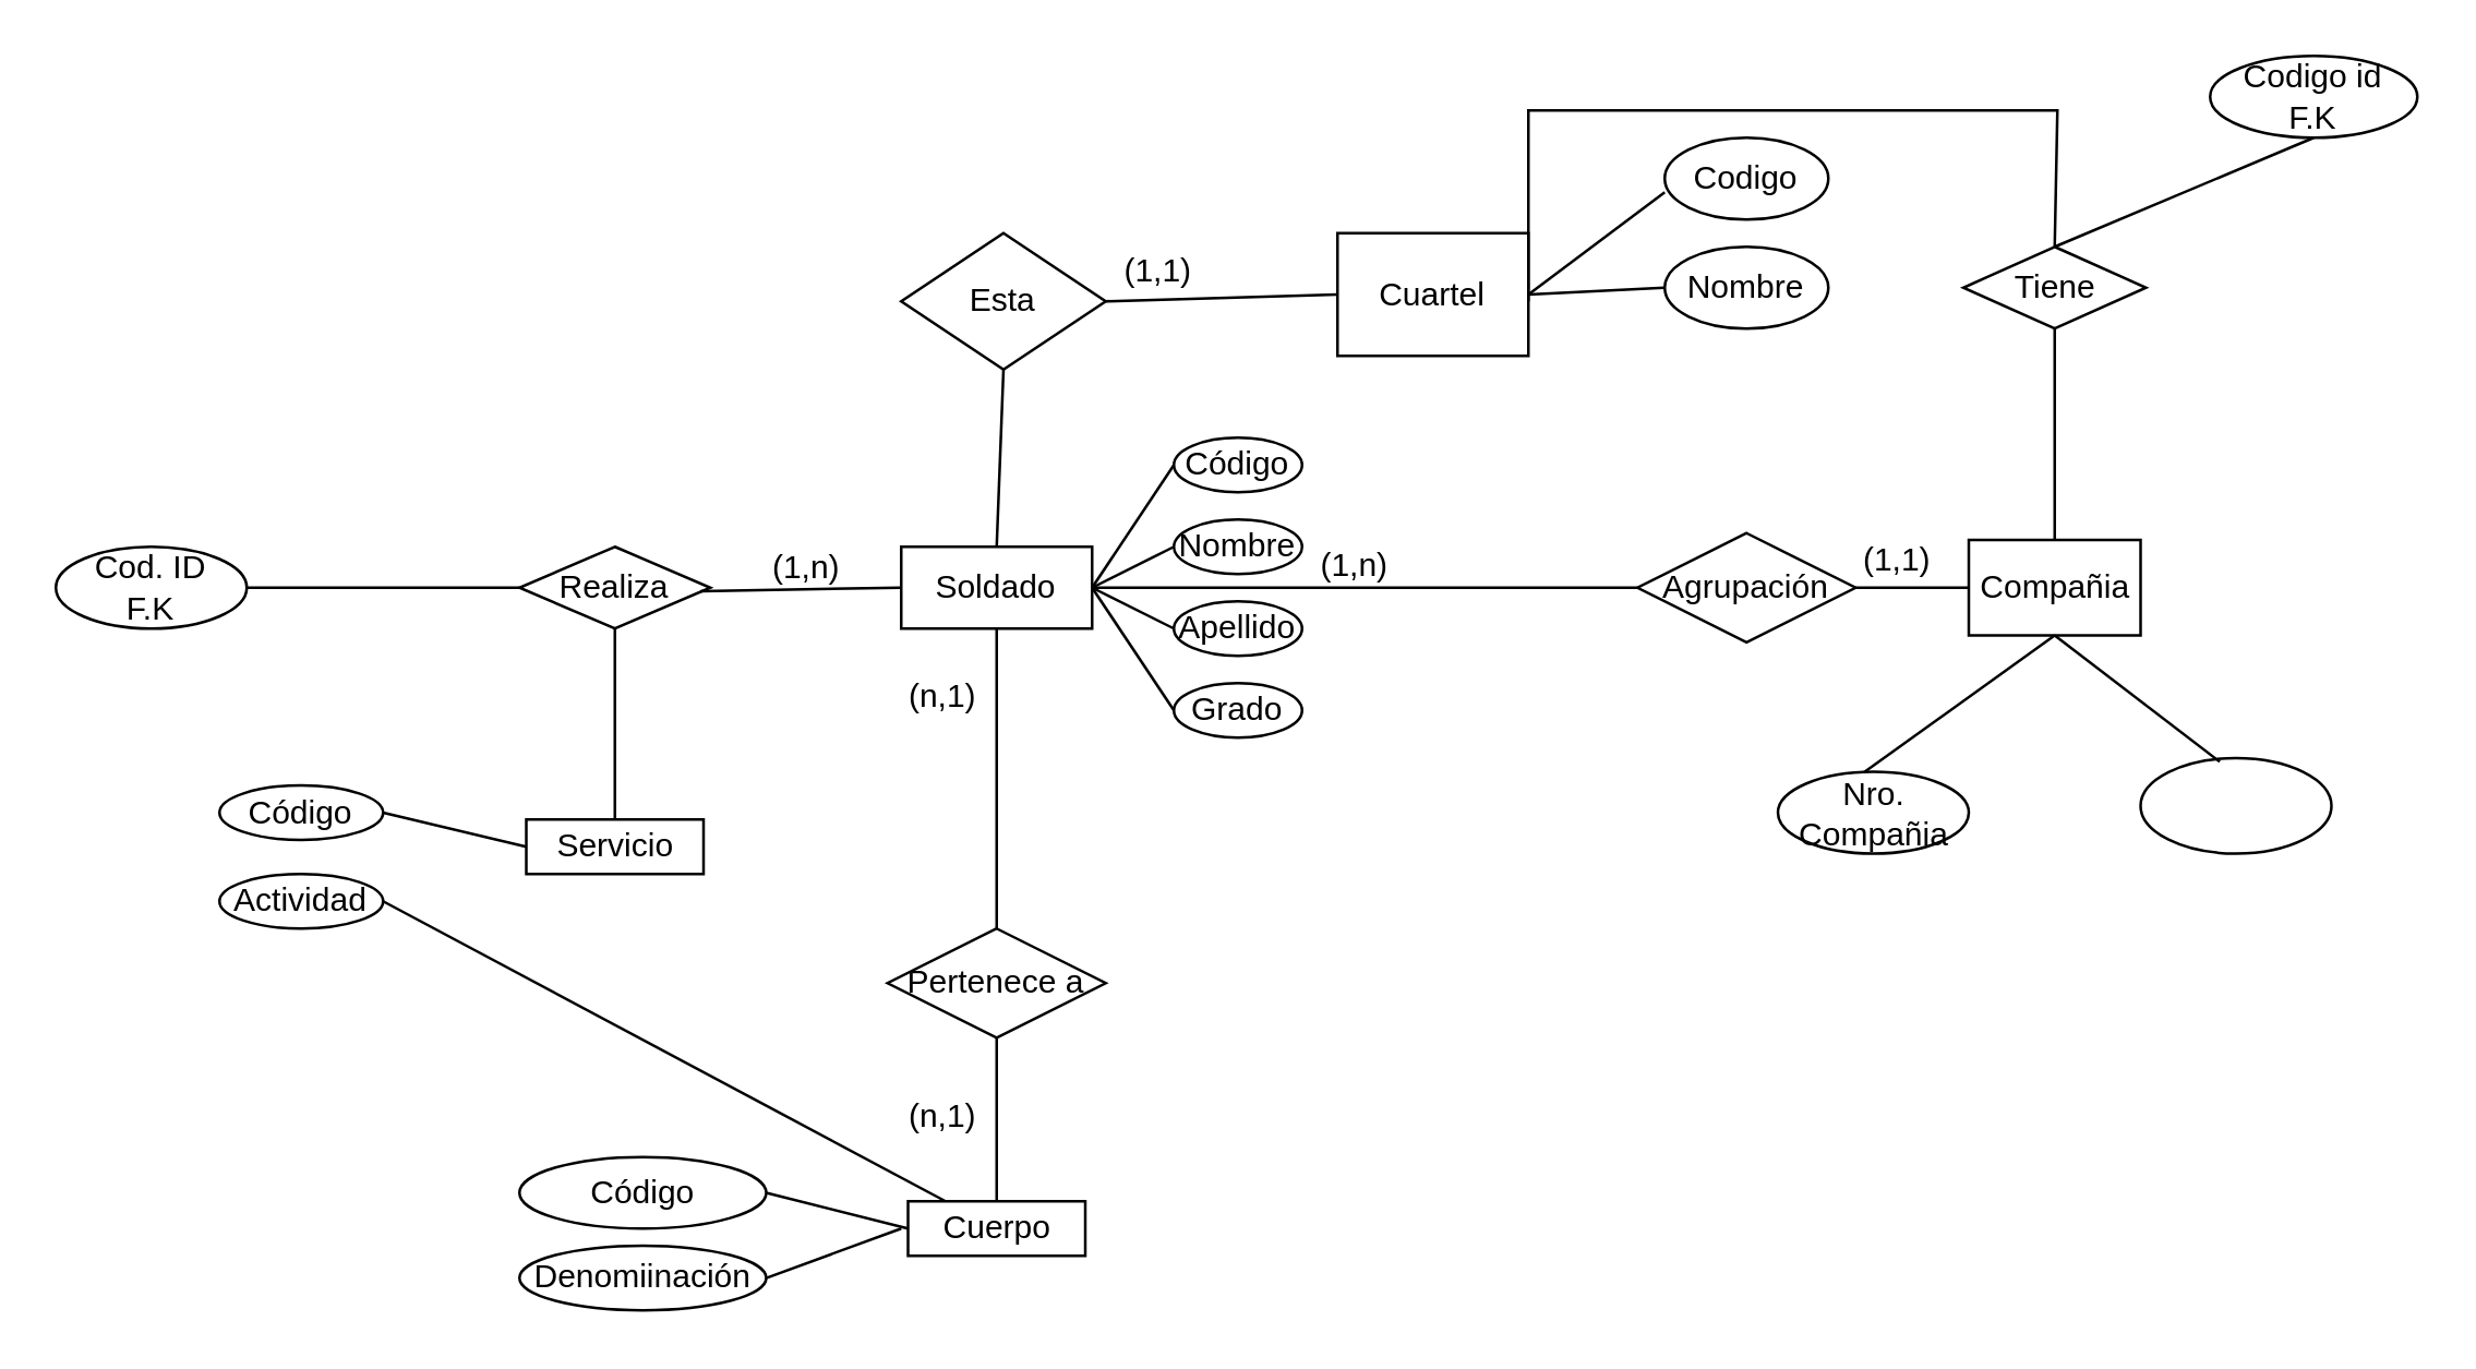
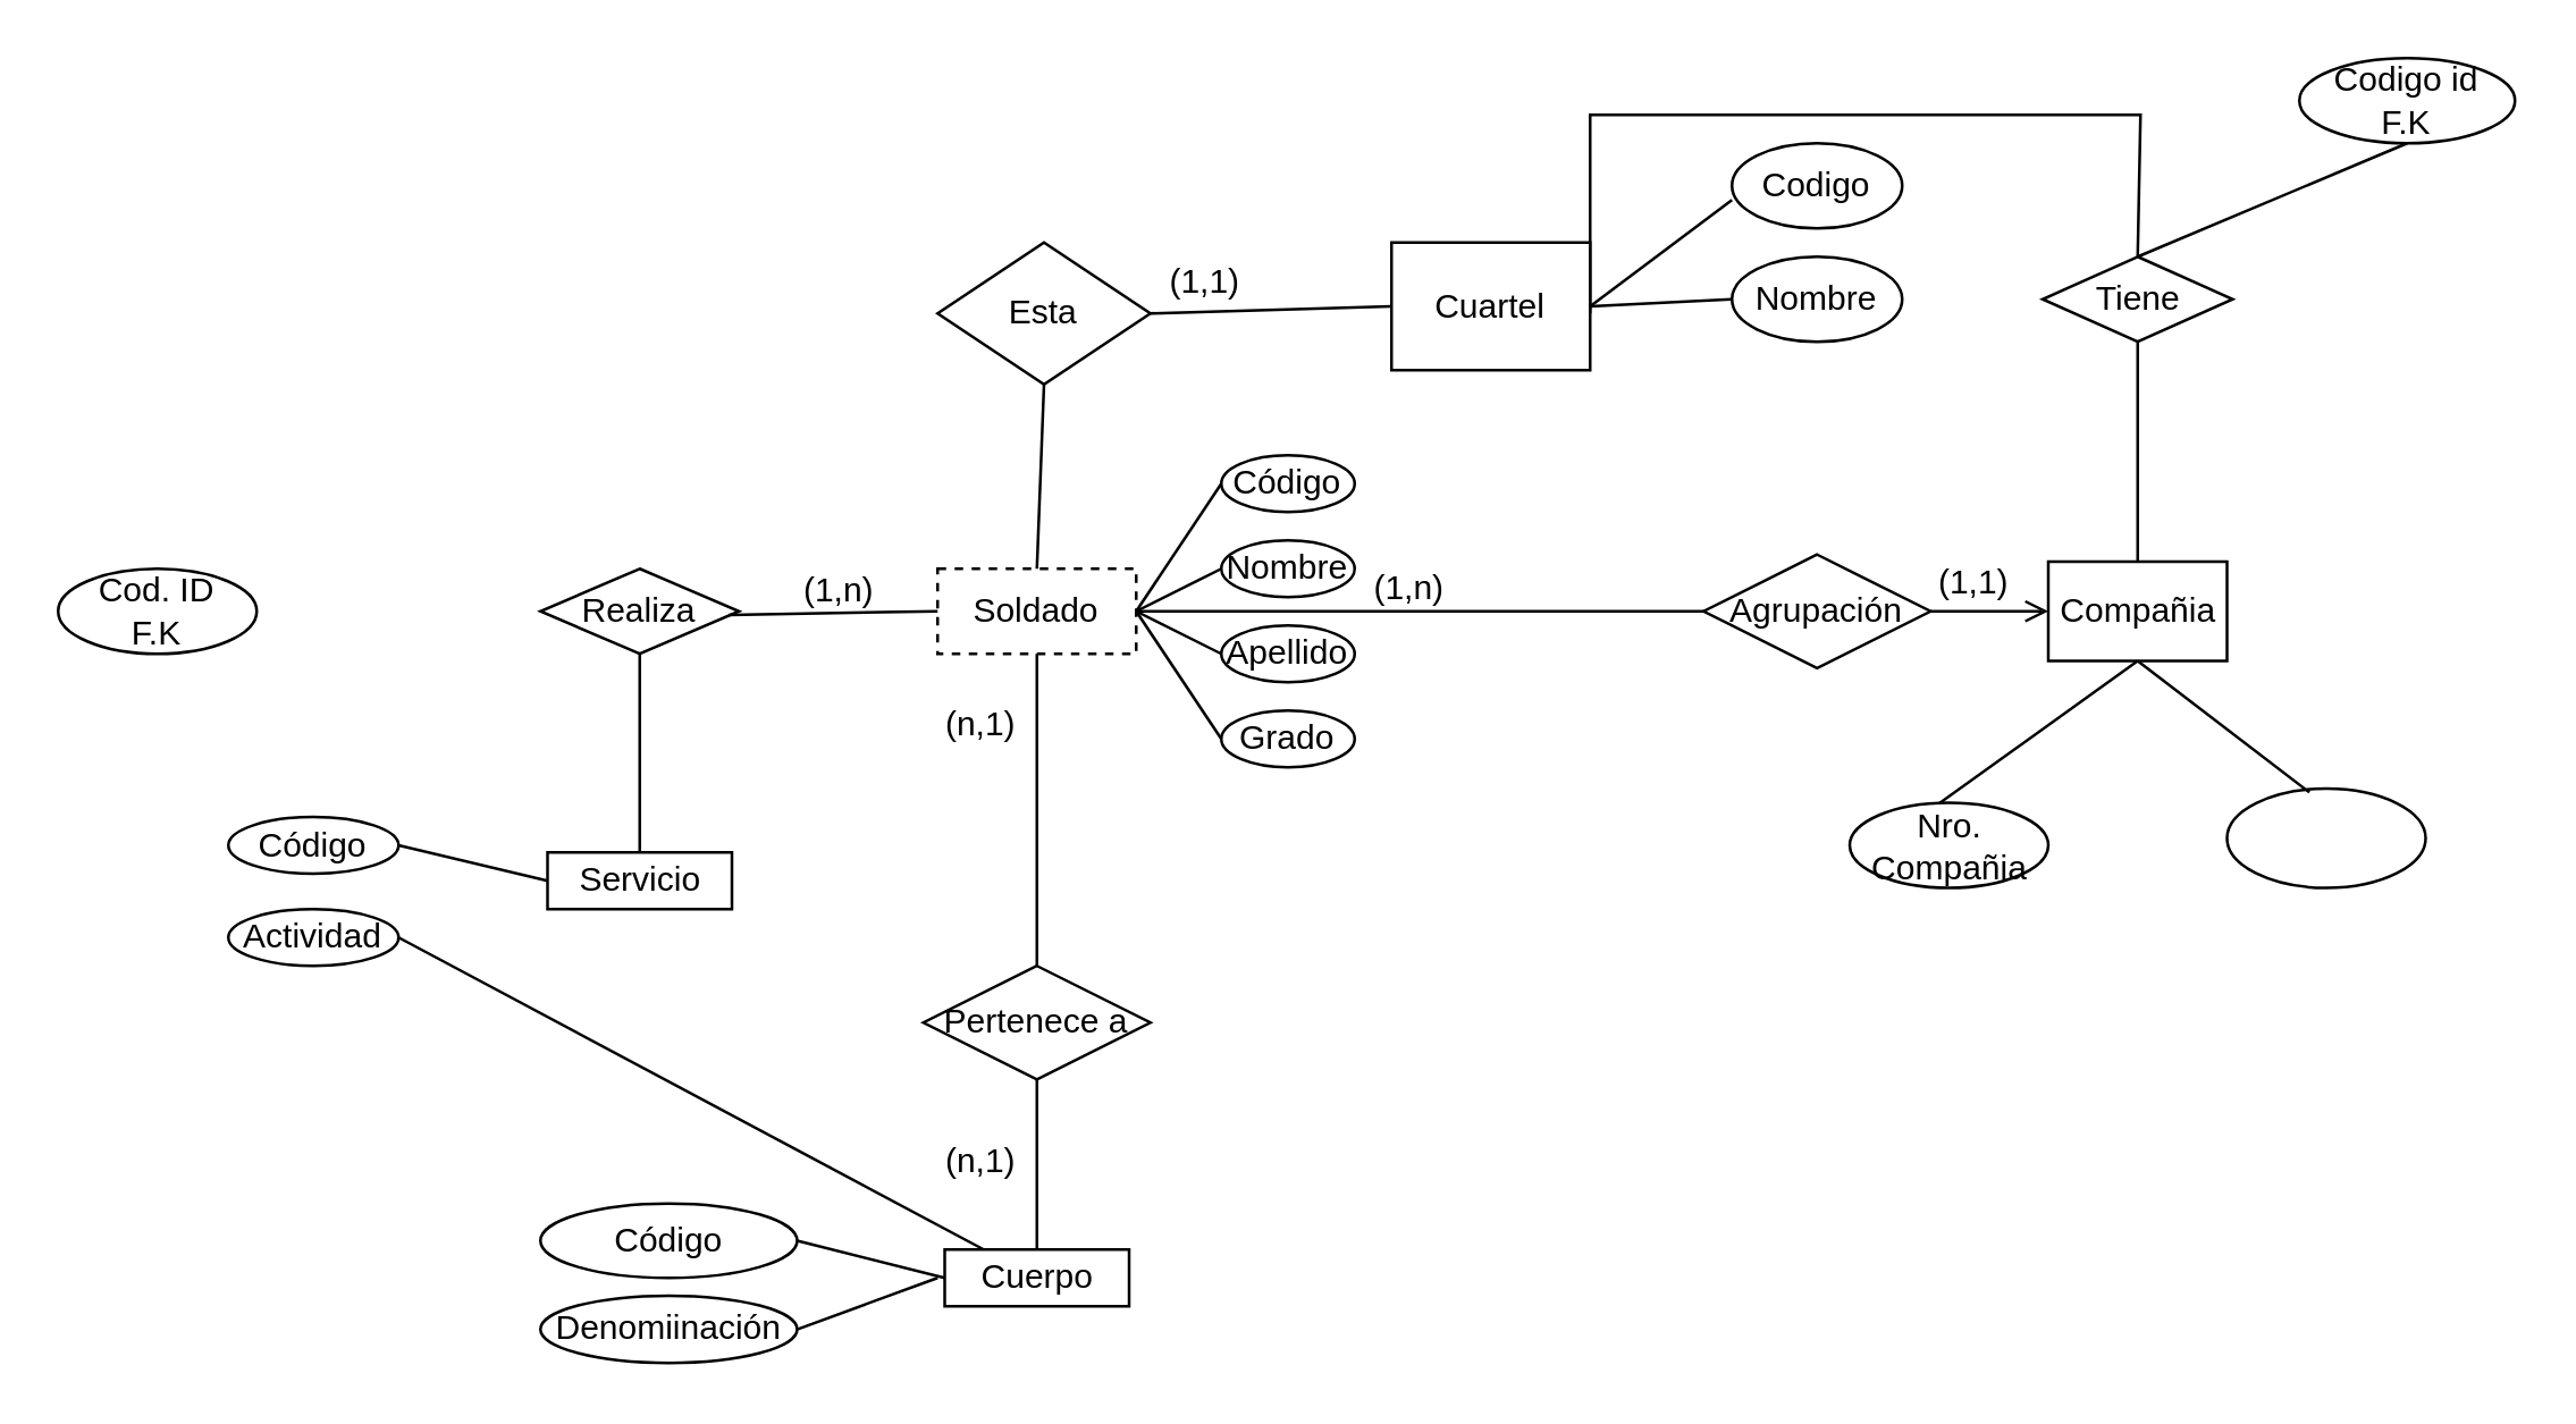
- <mxCell id="35" value="" style="endArrow=none;html=1;rounded=0;exitX=1;exitY=0.5;exitDx=0;exitDy=0;entryX=0;entryY=0.5;entryDx=0;entryDy=0;" parent="1" source="34" target="32" edge="1"><mxGeometry width="50" height="50" relative="1" as="geometry"><mxPoint x="220" y="240" as="sourcePoint" /><mxPoint x="270" y="190" as="targetPoint" /></mxGeometry></mxCell>
- <mxCell id="2" value="Soldado" style="rounded=0;whiteSpace=wrap;html=1;" parent="1" vertex="1"><mxGeometry x="330" y="200" width="70" height="30" as="geometry" /></mxCell>
+ <mxCell id="2" value="Soldado" style="rounded=0;whiteSpace=wrap;html=1;dashed=1;" parent="1" vertex="1"><mxGeometry x="330" y="200" width="70" height="30" as="geometry" /></mxCell>
- <mxCell id="20" value="" style="endArrow=none;html=1;rounded=0;entryX=0;entryY=0.5;entryDx=0;entryDy=0;exitX=1;exitY=0.5;exitDx=0;exitDy=0;" parent="1" source="19" target="15" edge="1"><mxGeometry width="50" height="50" relative="1" as="geometry"><mxPoint x="560" y="230" as="sourcePoint" /><mxPoint x="610" y="180" as="targetPoint" /></mxGeometry></mxCell>
+ <mxCell id="20" value="" style="endArrow=open;html=1;rounded=0;entryX=0;entryY=0.5;entryDx=0;entryDy=0;exitX=1;exitY=0.5;exitDx=0;exitDy=0;" parent="1" source="19" target="15" edge="1"><mxGeometry width="50" height="50" relative="1" as="geometry"><mxPoint x="560" y="230" as="sourcePoint" /><mxPoint x="610" y="180" as="targetPoint" /></mxGeometry></mxCell>
